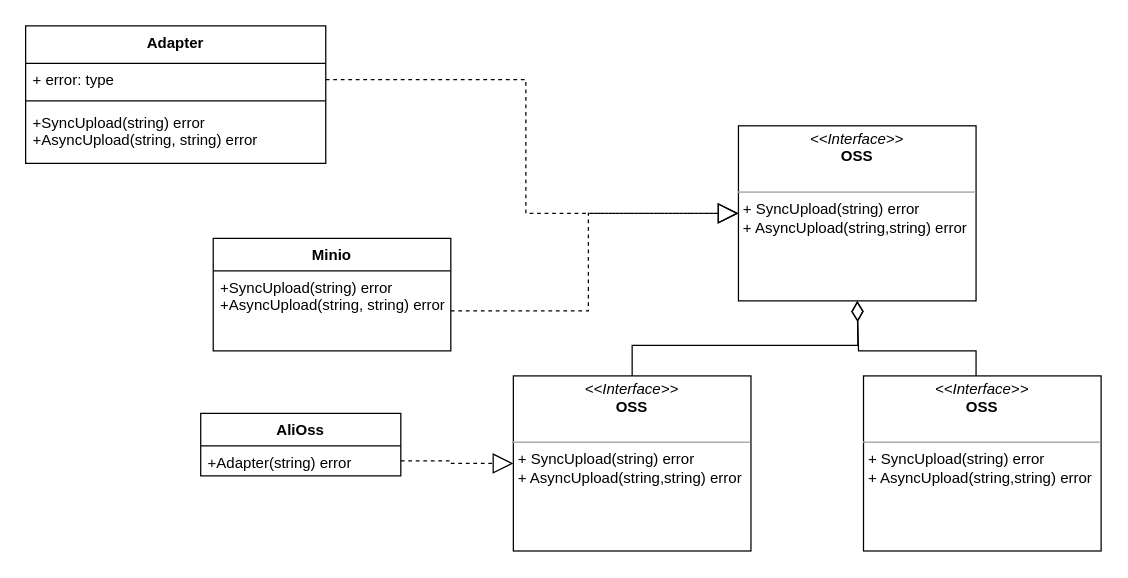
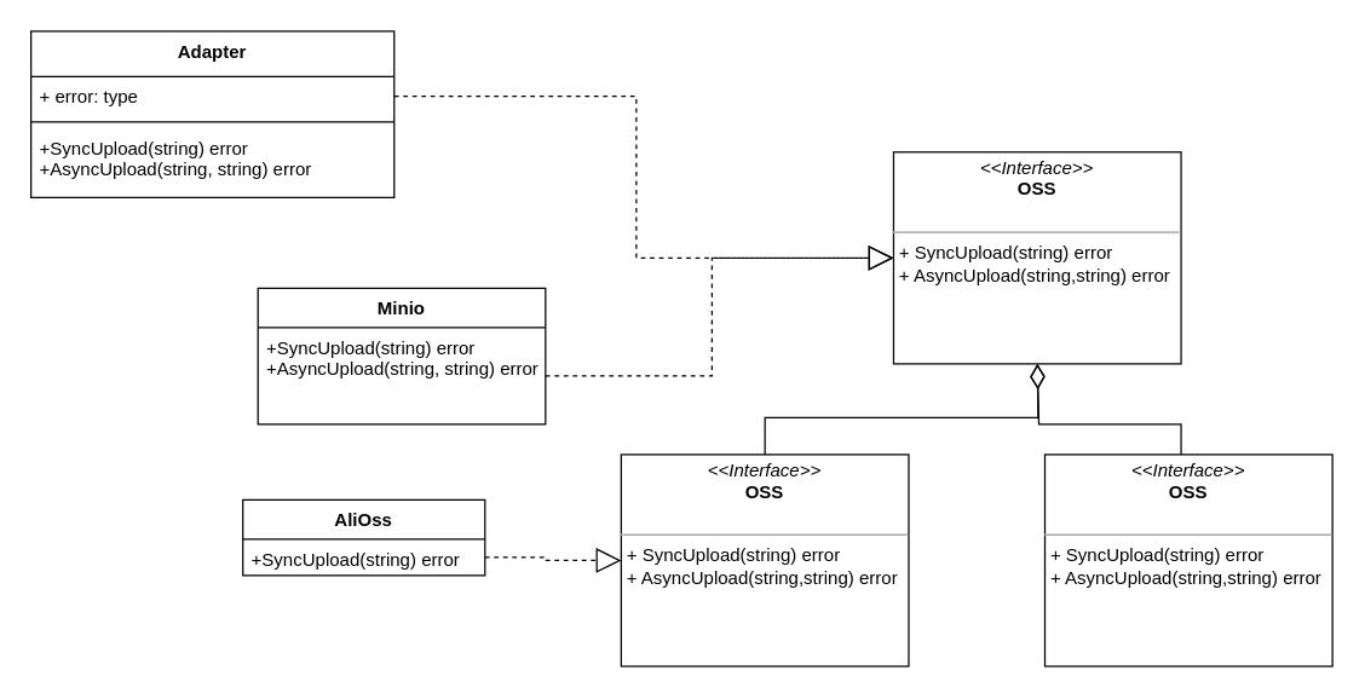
- <mxCell id="8" value="+Adapter(string) error" style="text;strokeColor=none;fillColor=none;align=left;verticalAlign=top;spacingLeft=4;spacingRight=4;overflow=hidden;rotatable=0;points=[[0,0.5,0,0,0],[0.5,1,0,0,0],[1,0.5,0,0,0]];portConstraint=eastwest;whiteSpace=wrap;html=1;" vertex="1" parent="7"><mxGeometry y="26" width="160" height="24" as="geometry" /></mxCell>
+ <mxCell id="8" value="+SyncUpload(string) error" style="text;strokeColor=none;fillColor=none;align=left;verticalAlign=top;spacingLeft=4;spacingRight=4;overflow=hidden;rotatable=0;points=[[0,0.5,0,0,0],[0.5,1,0,0,0],[1,0.5,0,0,0]];portConstraint=eastwest;whiteSpace=wrap;html=1;" vertex="1" parent="7"><mxGeometry y="26" width="160" height="24" as="geometry" /></mxCell>
